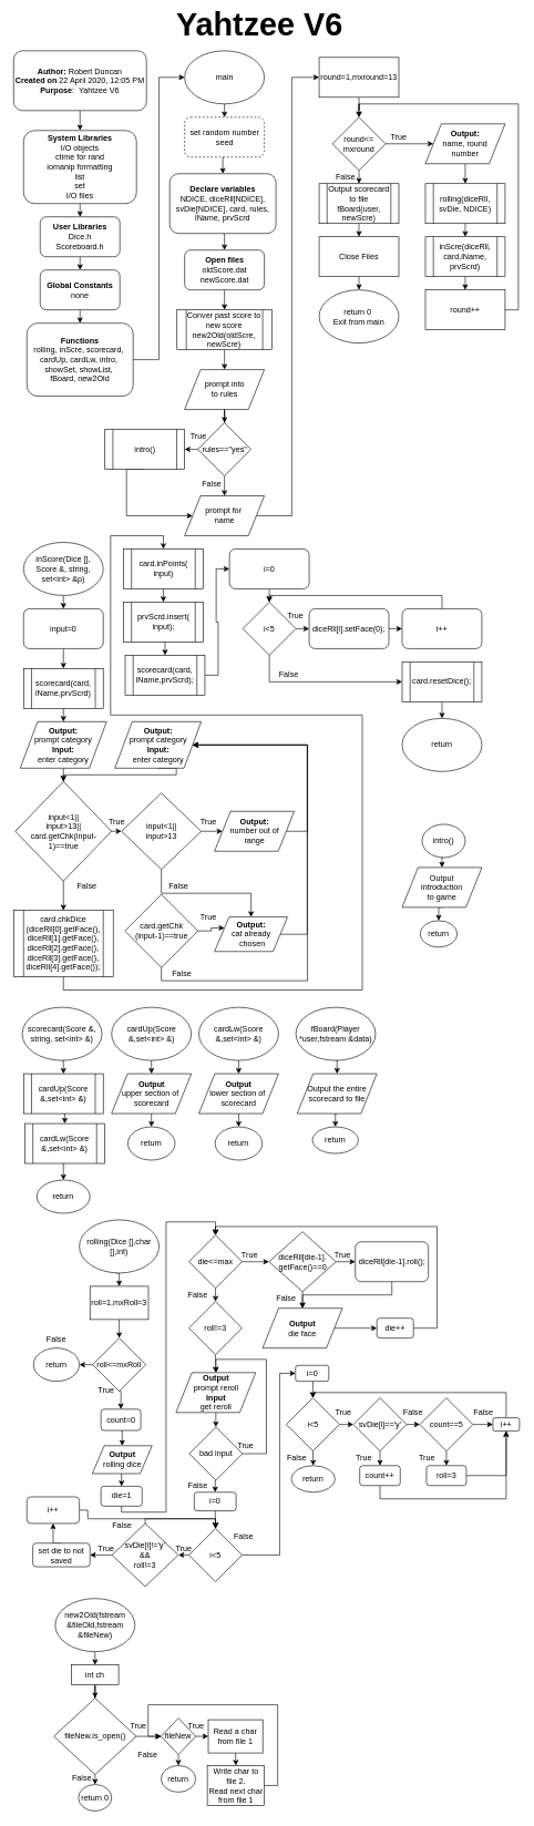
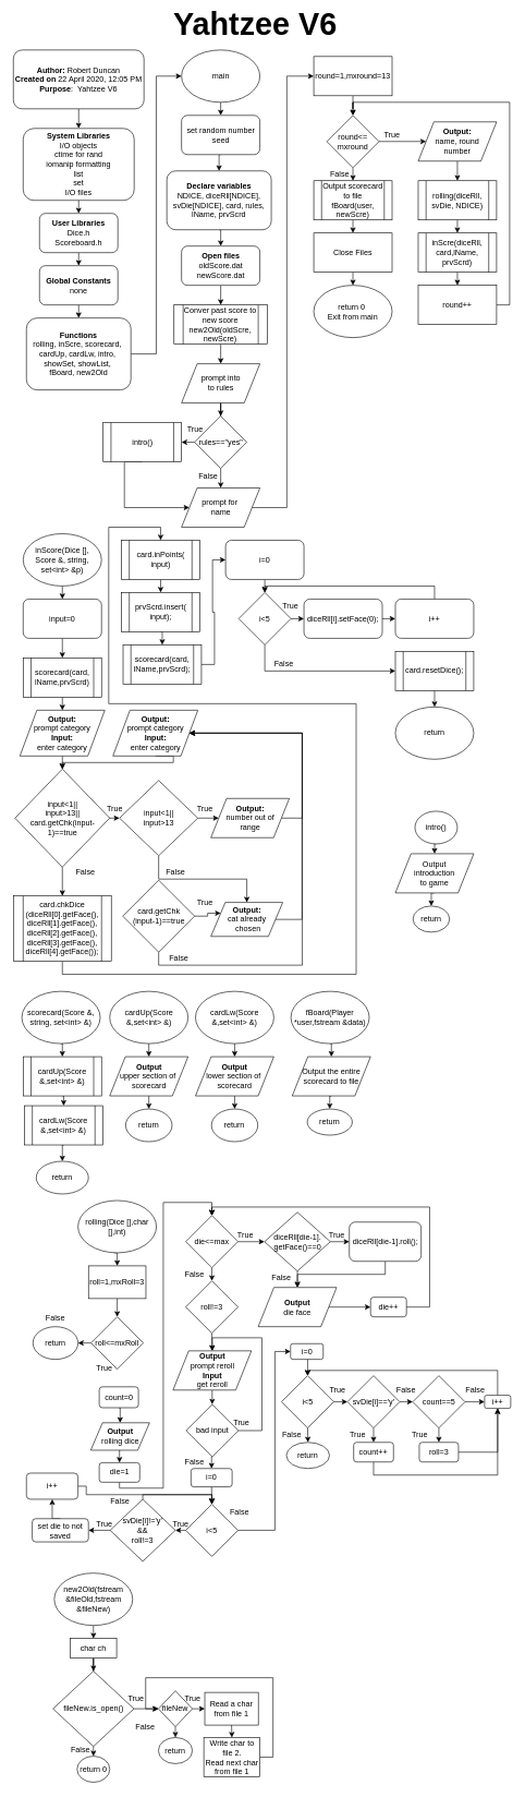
- <mxCell id="16" value="set random number seed" style="rounded=1;whiteSpace=wrap;html=1;dashed=1;" vertex="1" parent="1"><mxGeometry x="277.5" y="175" width="120" height="60" as="geometry" /></mxCell>
+ <mxCell id="16" value="set random number seed" style="rounded=1;whiteSpace=wrap;html=1;" vertex="1" parent="1"><mxGeometry x="277.5" y="175" width="120" height="60" as="geometry" /></mxCell>
- <mxCell id="108" style="edgeStyle=orthogonalEdgeStyle;rounded=0;orthogonalLoop=1;jettySize=auto;html=1;exitX=0.5;exitY=1;exitDx=0;exitDy=0;entryX=0.5;entryY=0;entryDx=0;entryDy=0;" edge="1" parent="1" source="109" target="115"><mxGeometry relative="1" as="geometry" /></mxCell>
- <mxCell id="217" value="int ch" style="rounded=0;whiteSpace=wrap;html=1;" vertex="1" parent="1"><mxGeometry x="107.12" y="2505" width="71" height="30" as="geometry" /></mxCell>
+ <mxCell id="217" value="char ch" style="rounded=0;whiteSpace=wrap;html=1;" vertex="1" parent="1"><mxGeometry x="107.12" y="2505" width="71" height="30" as="geometry" /></mxCell>
